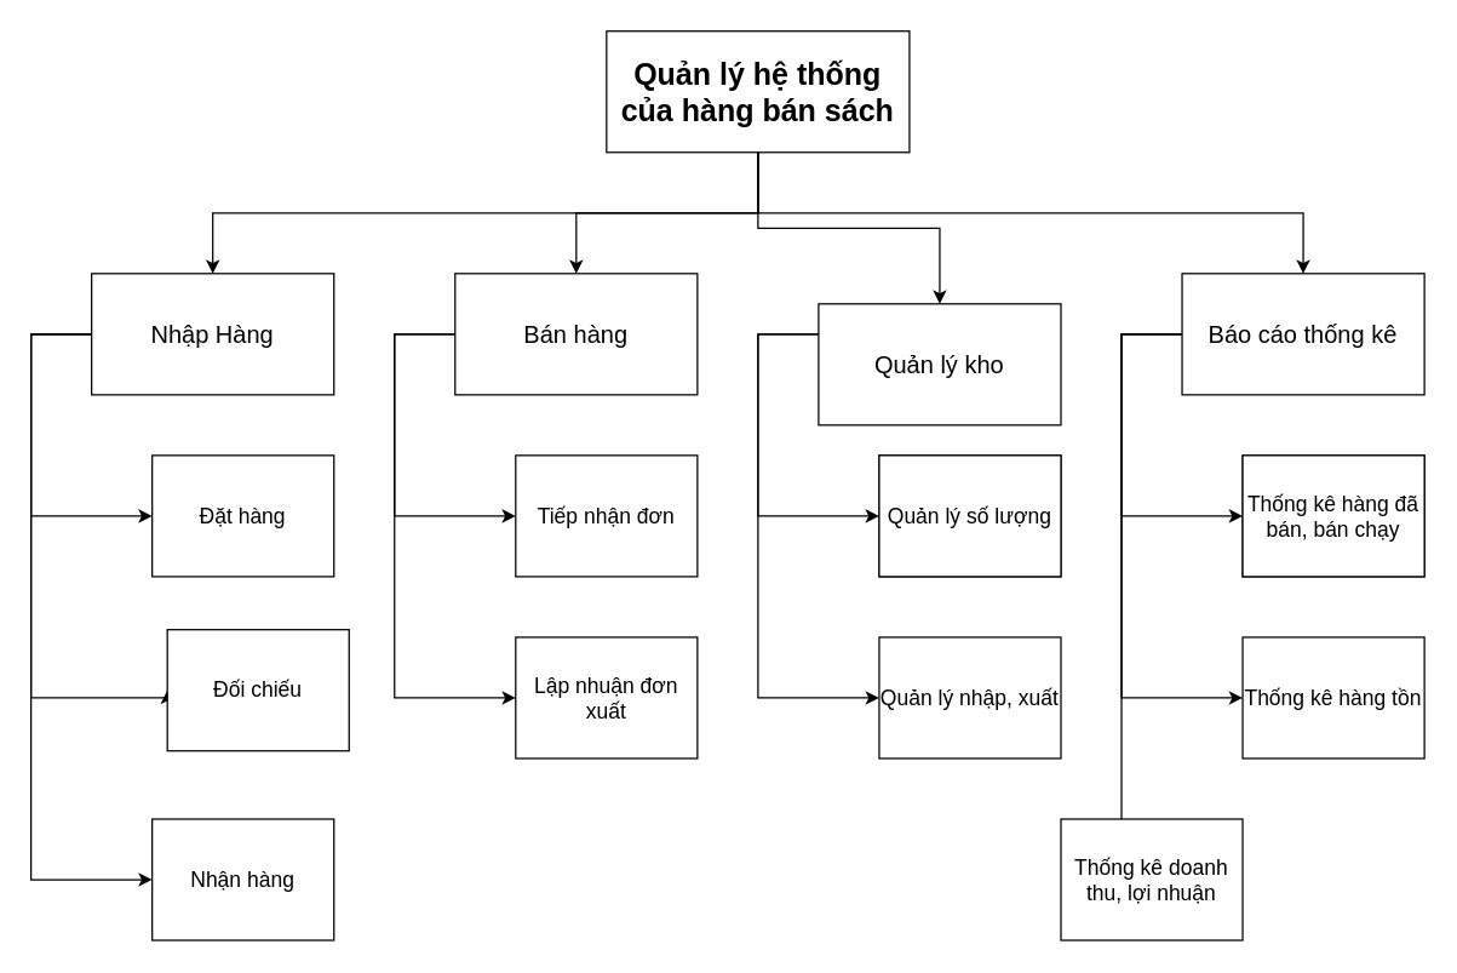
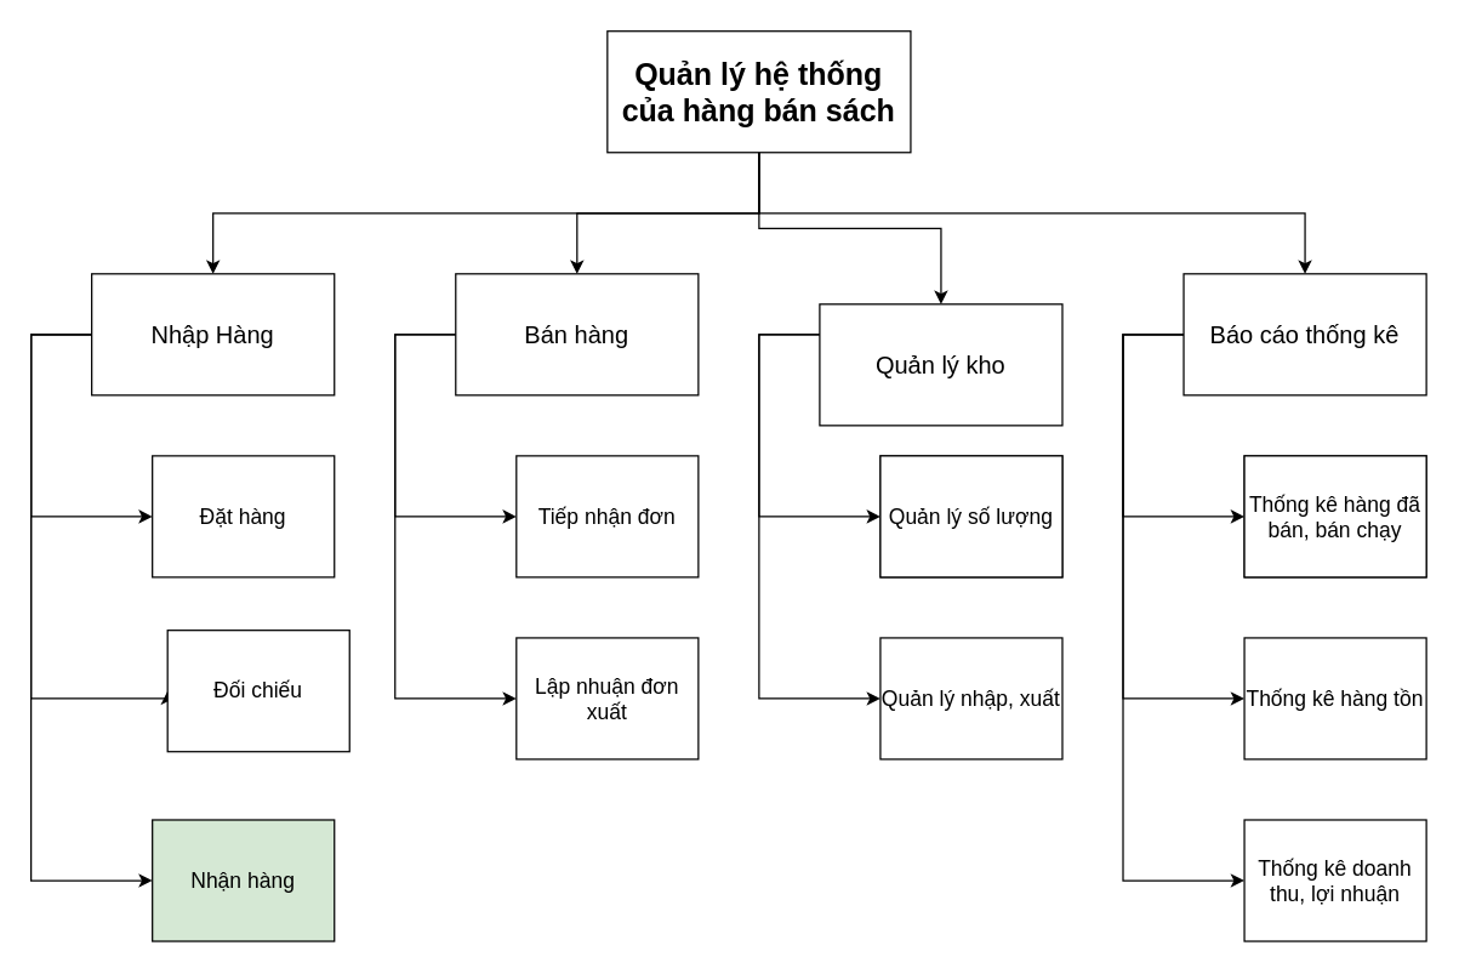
- <mxCell id="22" value="Nhận hàng" style="rounded=0;whiteSpace=wrap;html=1;fontSize=14;" parent="1" vertex="1"><mxGeometry x="100" y="540" width="120" height="80" as="geometry" /></mxCell>
+ <mxCell id="22" value="Nhận hàng" style="rounded=0;whiteSpace=wrap;html=1;fontSize=14;fillColor=#d5e8d4;" parent="1" vertex="1"><mxGeometry x="100" y="540" width="120" height="80" as="geometry" /></mxCell>
- <mxCell id="30" value="Thống kê doanh thu, lợi nhuận" style="rounded=0;whiteSpace=wrap;html=1;strokeWidth=1;fontSize=14;" parent="1" vertex="1"><mxGeometry x="700" y="540" width="120" height="80" as="geometry" /></mxCell>
+ <mxCell id="30" value="Thống kê doanh thu, lợi nhuận" style="rounded=0;whiteSpace=wrap;html=1;strokeWidth=1;fontSize=14;" parent="1" vertex="1"><mxGeometry x="820" y="540" width="120" height="80" as="geometry" /></mxCell>
